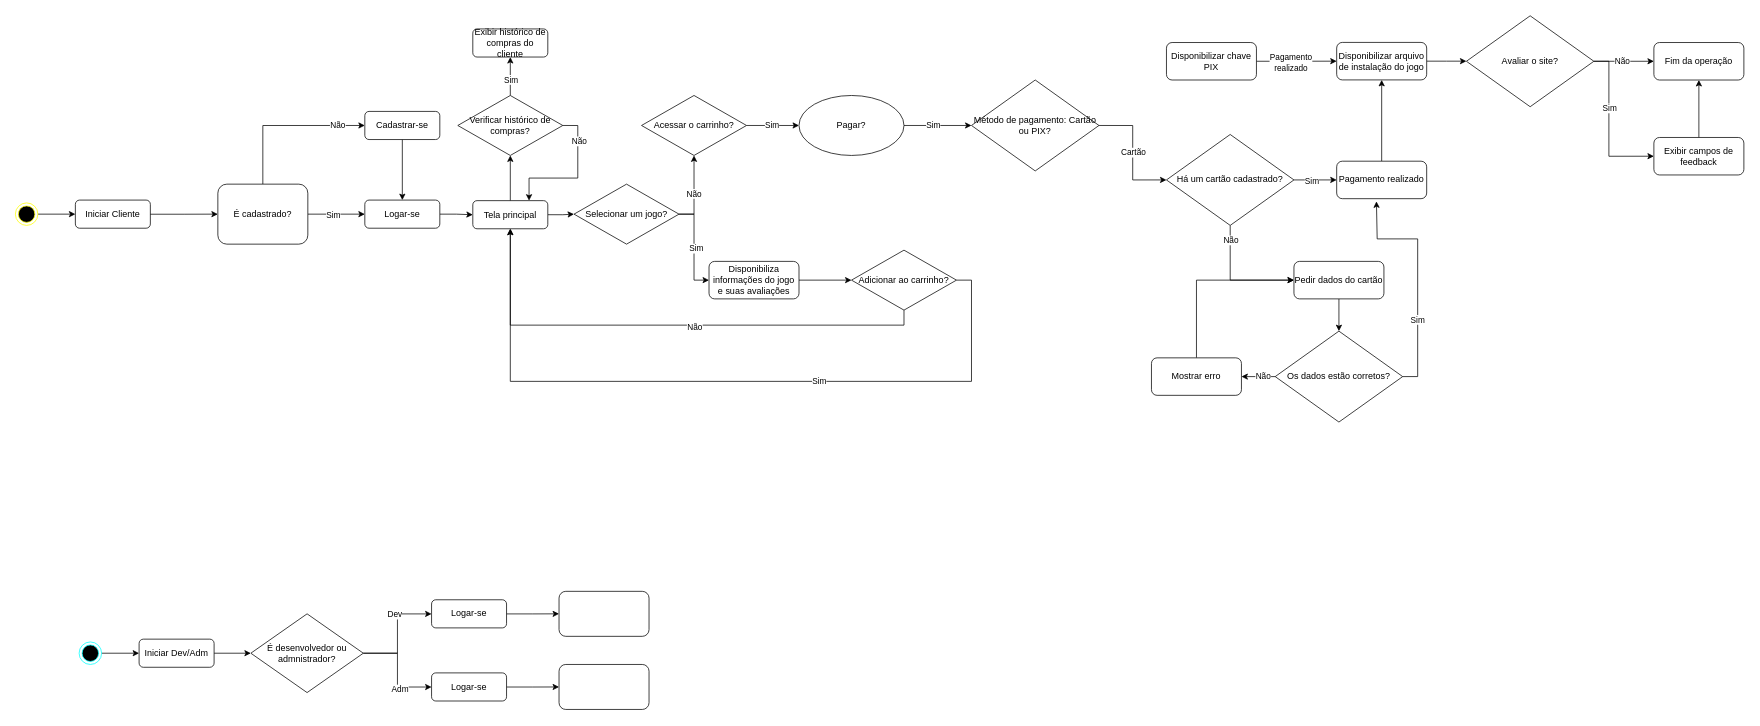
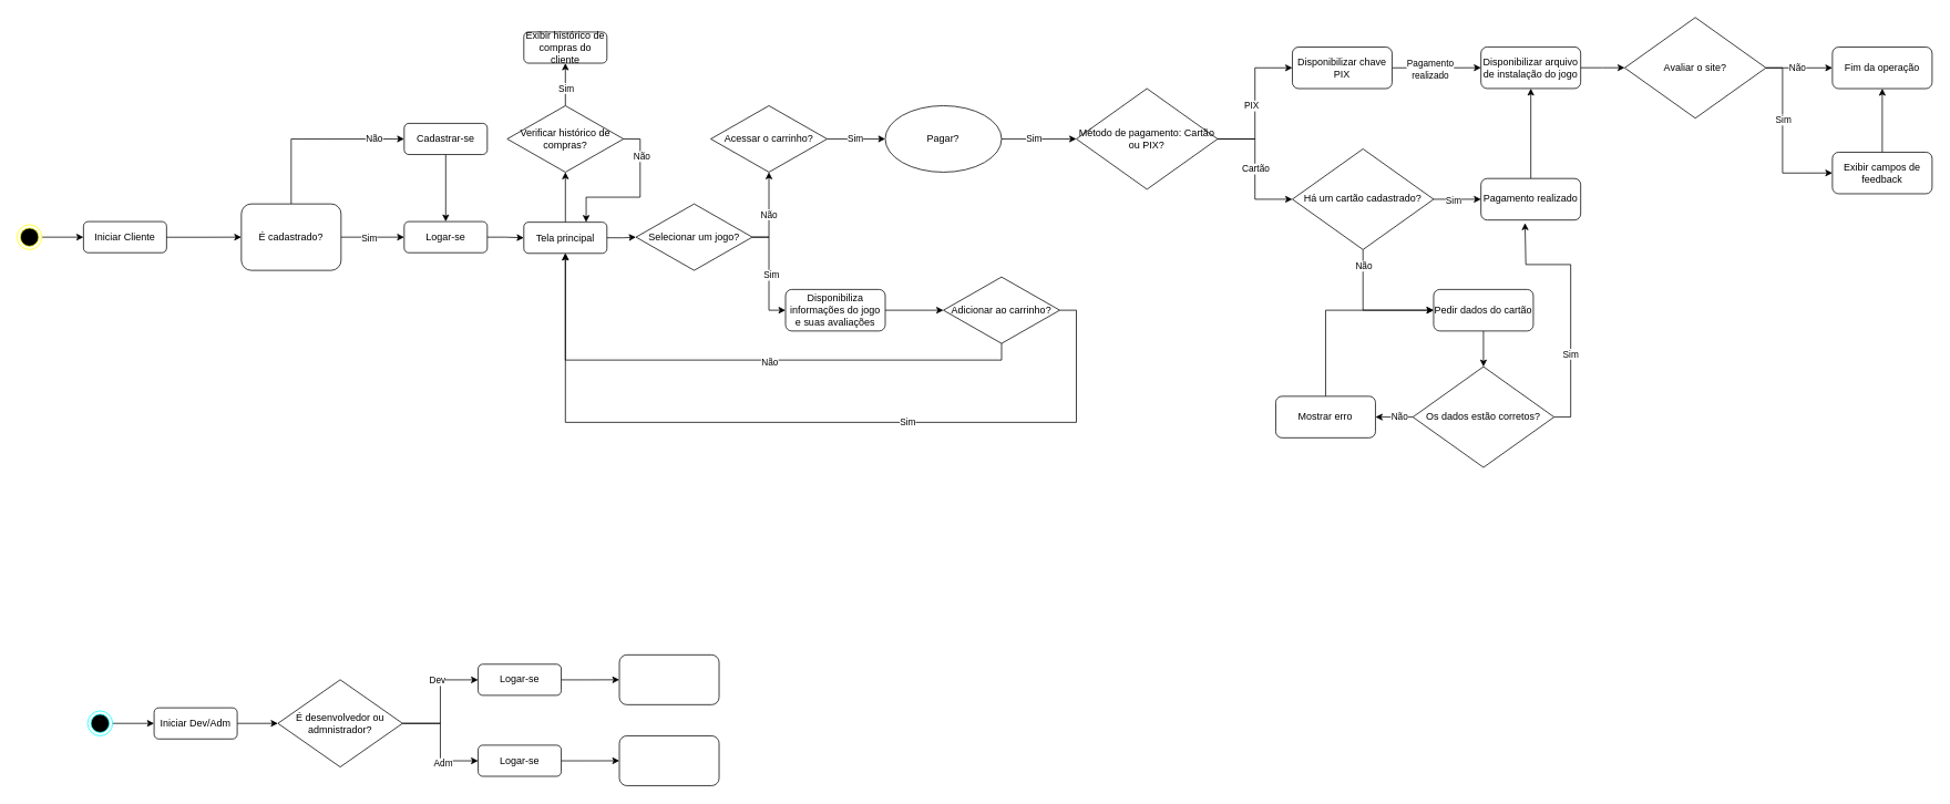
+ <mxCell id="48" style="edgeStyle=orthogonalEdgeStyle;rounded=0;orthogonalLoop=1;jettySize=auto;html=1;exitX=1;exitY=0.5;exitDx=0;exitDy=0;entryX=0;entryY=0.5;entryDx=0;entryDy=0;" edge="1" parent="1" source="52" target="55"><mxGeometry relative="1" as="geometry" /></mxCell>
+ <mxCell id="49" value="PIX" style="edgeLabel;html=1;align=center;verticalAlign=middle;resizable=0;points=[];" connectable="0" vertex="1" parent="48"><mxGeometry x="-0.171" y="1" relative="1" as="geometry"><mxPoint x="-4" y="-12" as="offset" /></mxGeometry></mxCell>
